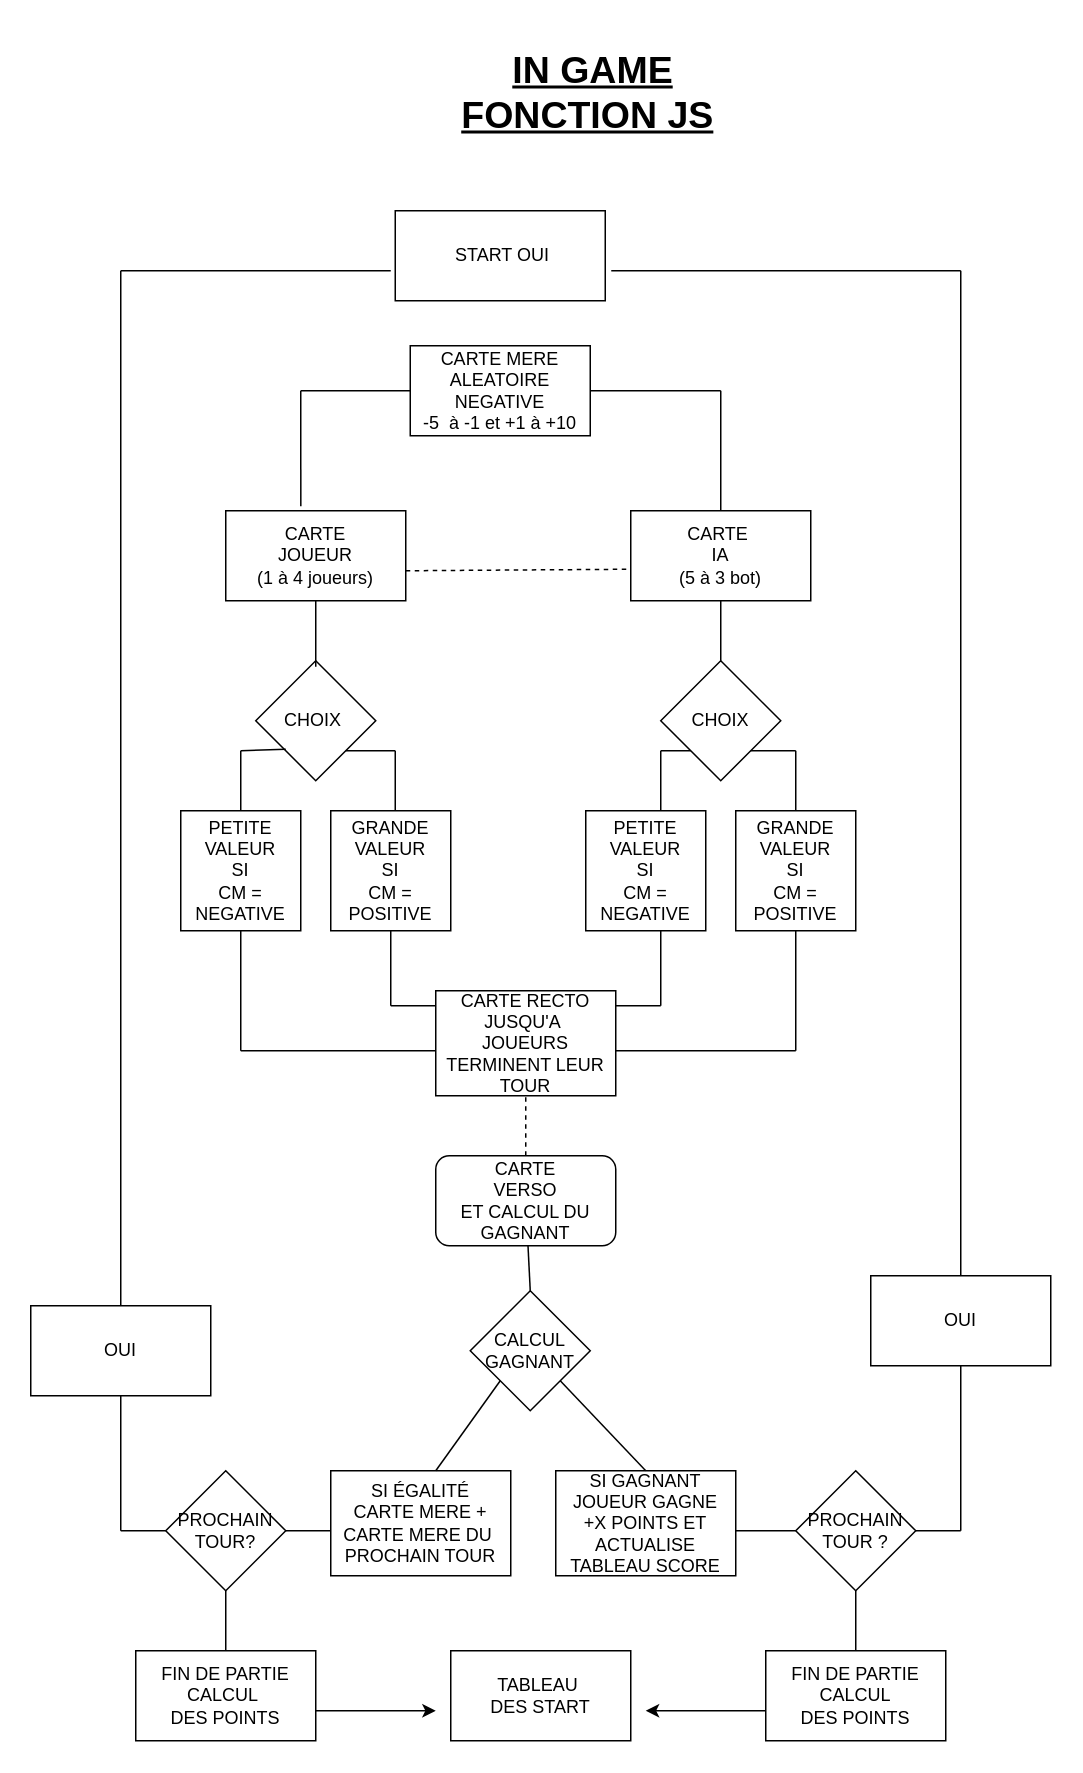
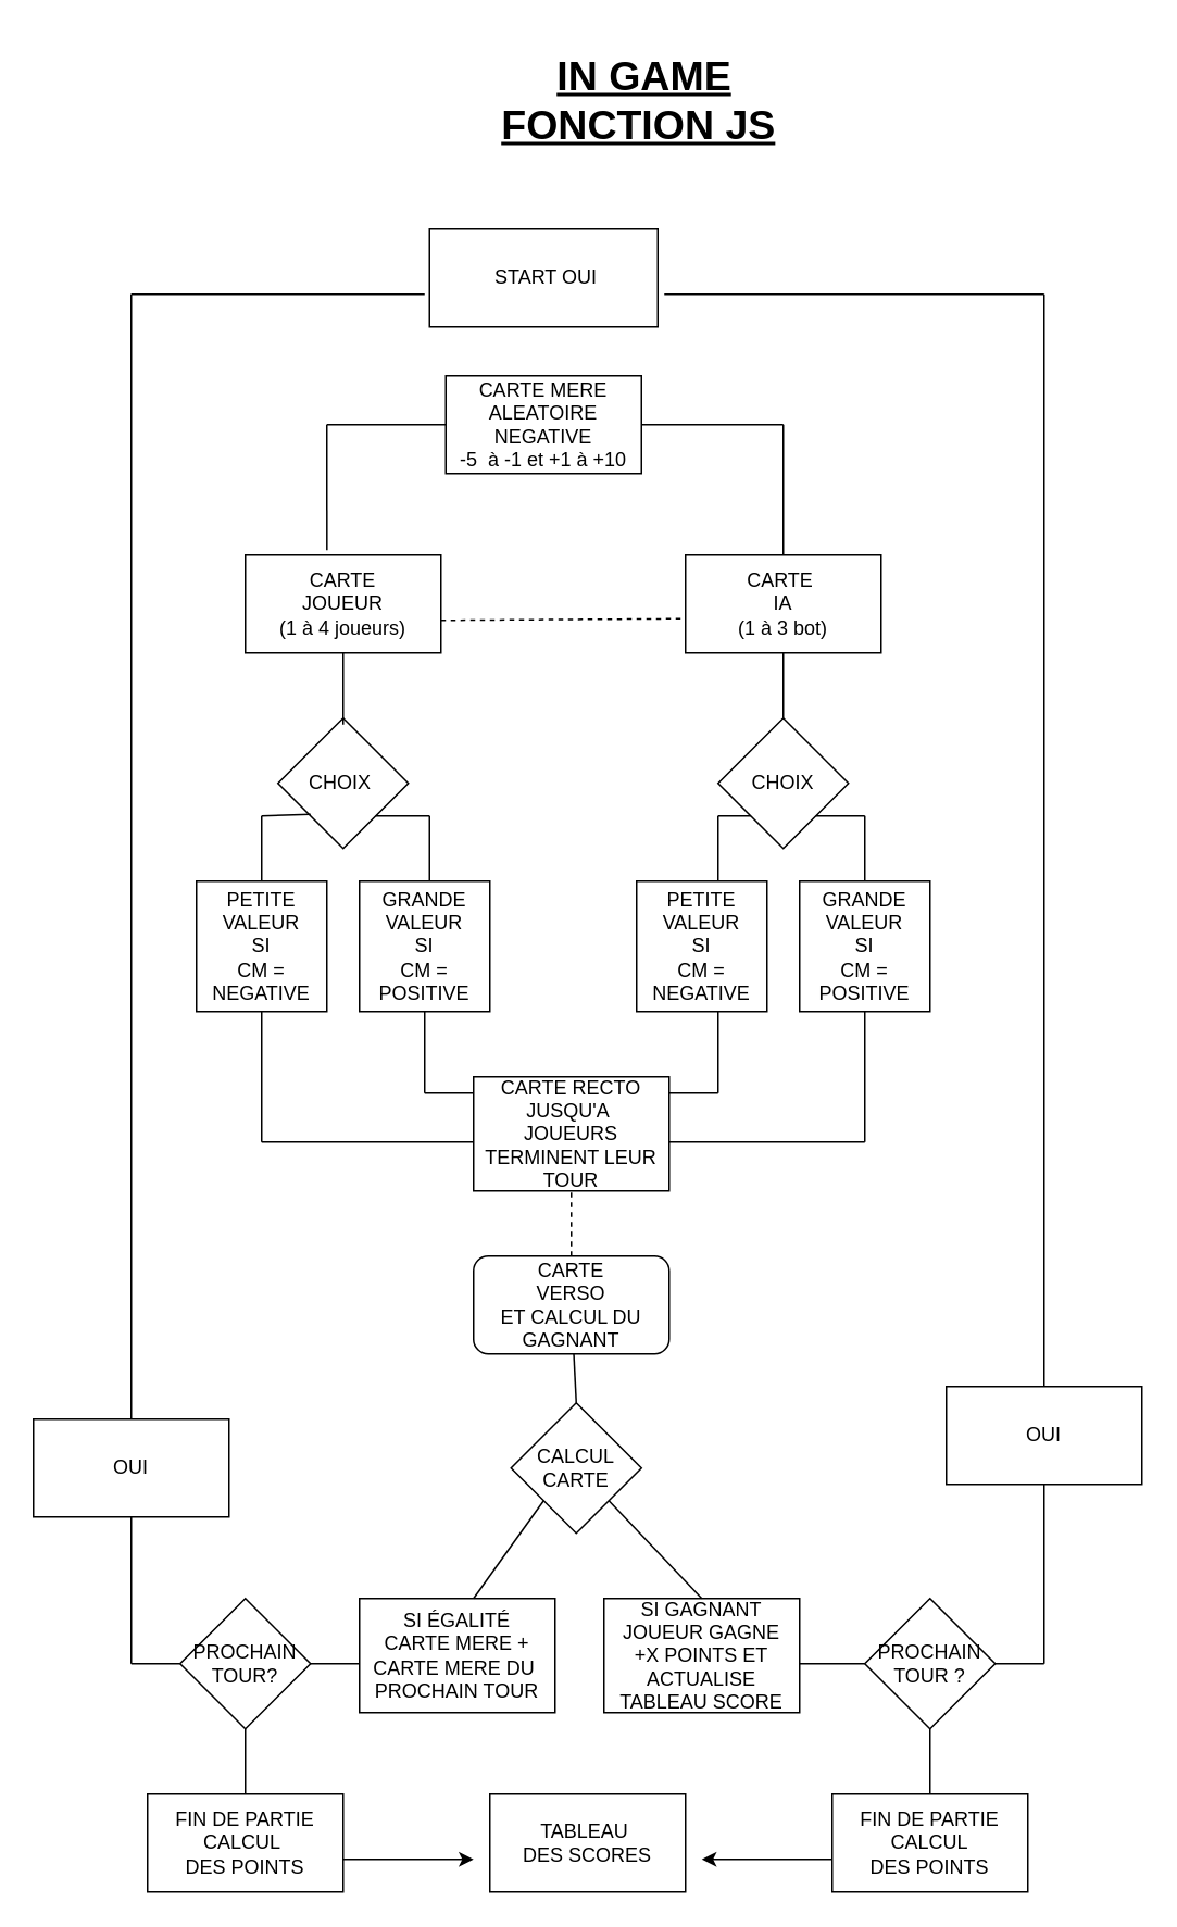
- <mxCell id="6" value="CARTE&amp;nbsp;&lt;br&gt;IA&lt;br&gt;(5 à 3 bot)" style="rounded=0;whiteSpace=wrap;html=1;" vertex="1" parent="1"><mxGeometry x="420" y="340" width="120" height="60" as="geometry" /></mxCell>
+ <mxCell id="6" value="CARTE&amp;nbsp;&lt;br&gt;IA&lt;br&gt;(1 à 3 bot)" style="rounded=0;whiteSpace=wrap;html=1;" vertex="1" parent="1"><mxGeometry x="420" y="340" width="120" height="60" as="geometry" /></mxCell>
- <mxCell id="15" value="CALCUL&lt;br&gt;GAGNANT" style="rhombus;whiteSpace=wrap;html=1;" vertex="1" parent="1"><mxGeometry x="313" y="860" width="80" height="80" as="geometry" /></mxCell>
+ <mxCell id="15" value="CALCUL&lt;br&gt;CARTE" style="rhombus;whiteSpace=wrap;html=1;" vertex="1" parent="1"><mxGeometry x="313" y="860" width="80" height="80" as="geometry" /></mxCell>
- <mxCell id="53" value="TABLEAU&amp;nbsp;&lt;br&gt;DES START" style="rounded=0;whiteSpace=wrap;html=1;" vertex="1" parent="1"><mxGeometry x="300" y="1100" width="120" height="60" as="geometry" /></mxCell>
+ <mxCell id="53" value="TABLEAU&amp;nbsp;&lt;br&gt;DES SCORES" style="rounded=0;whiteSpace=wrap;html=1;" vertex="1" parent="1"><mxGeometry x="300" y="1100" width="120" height="60" as="geometry" /></mxCell>
